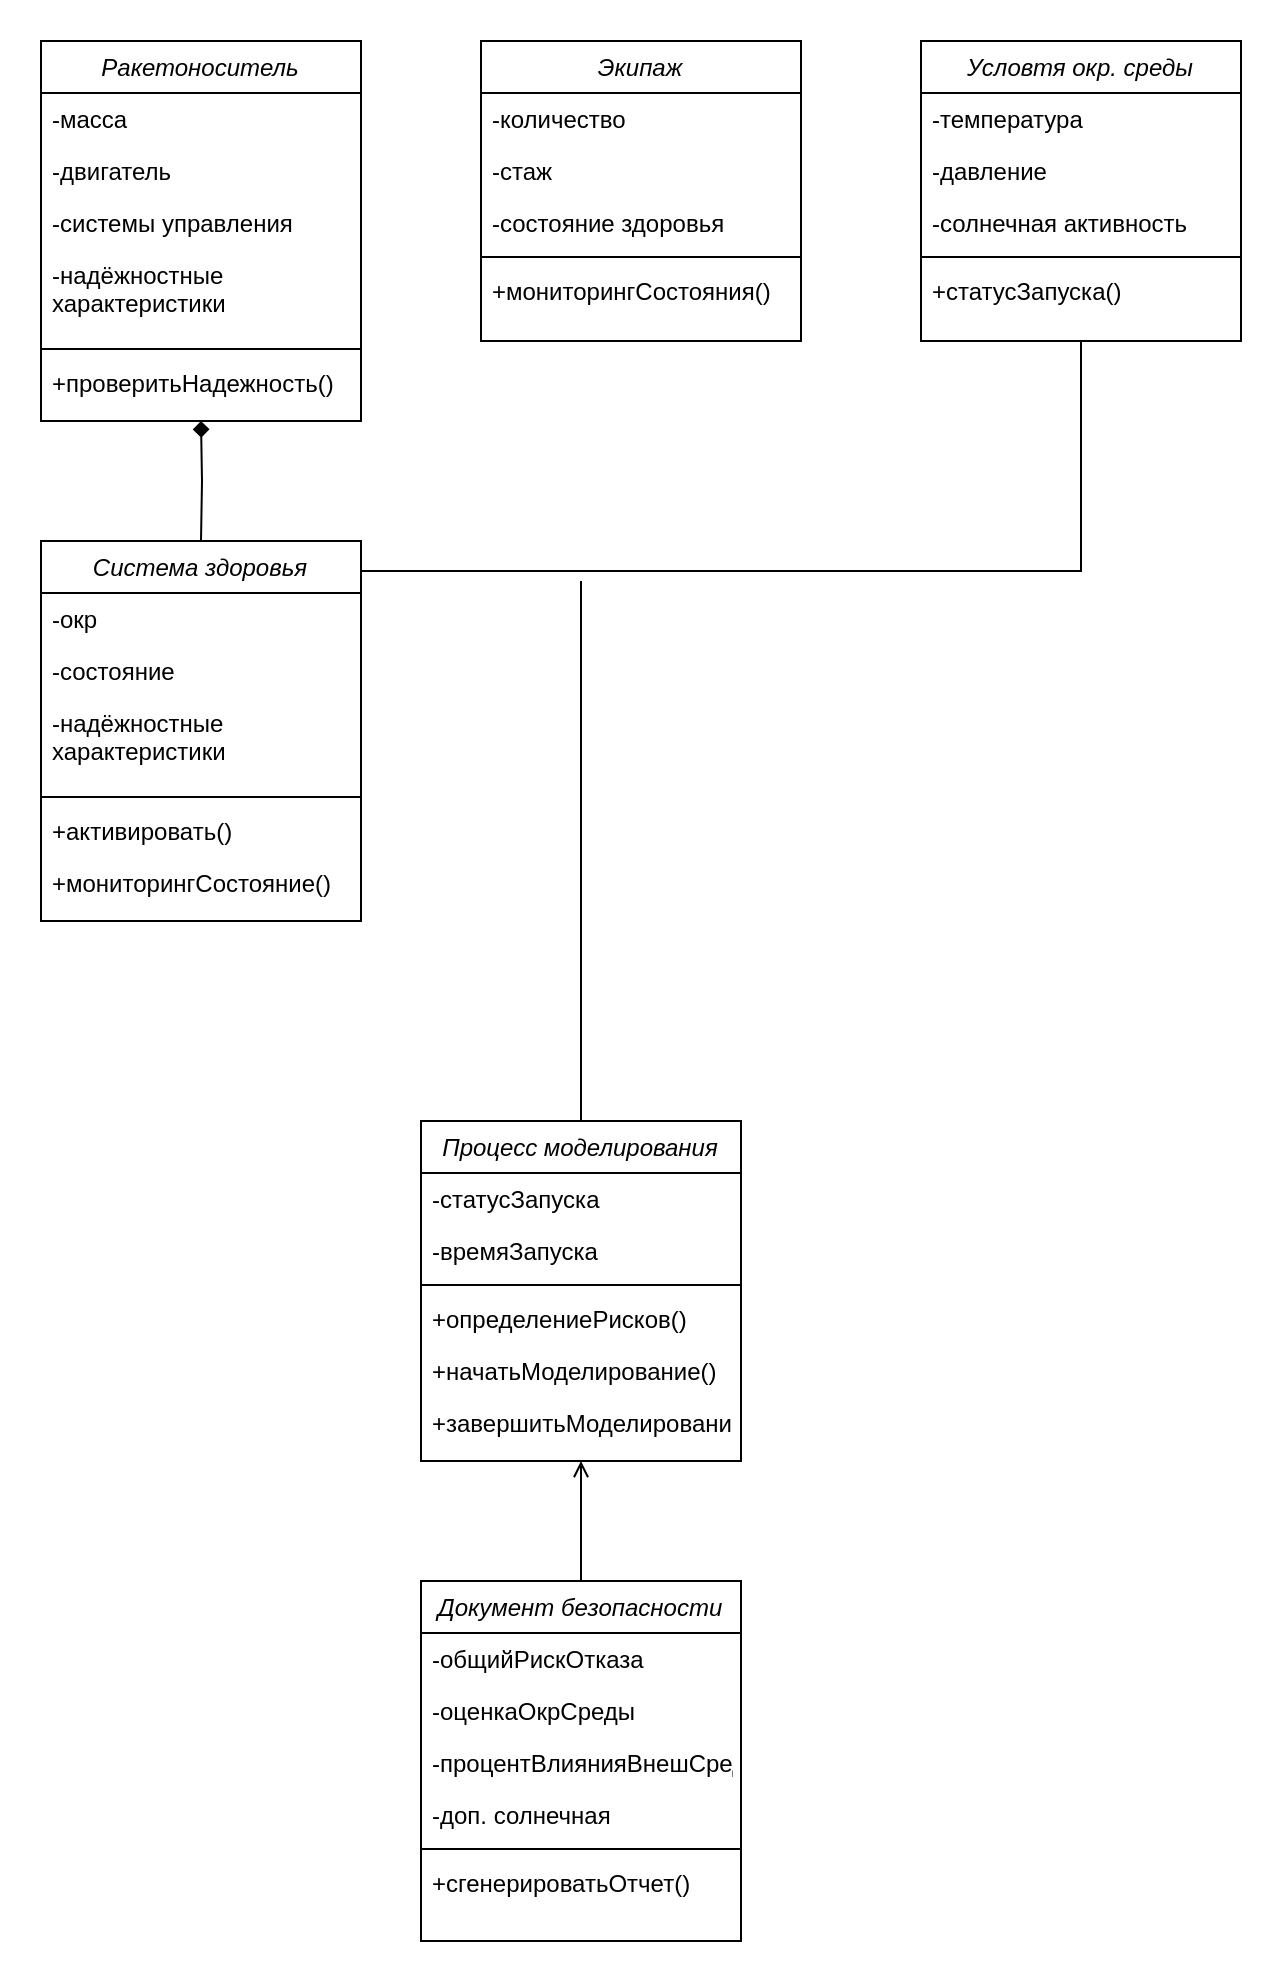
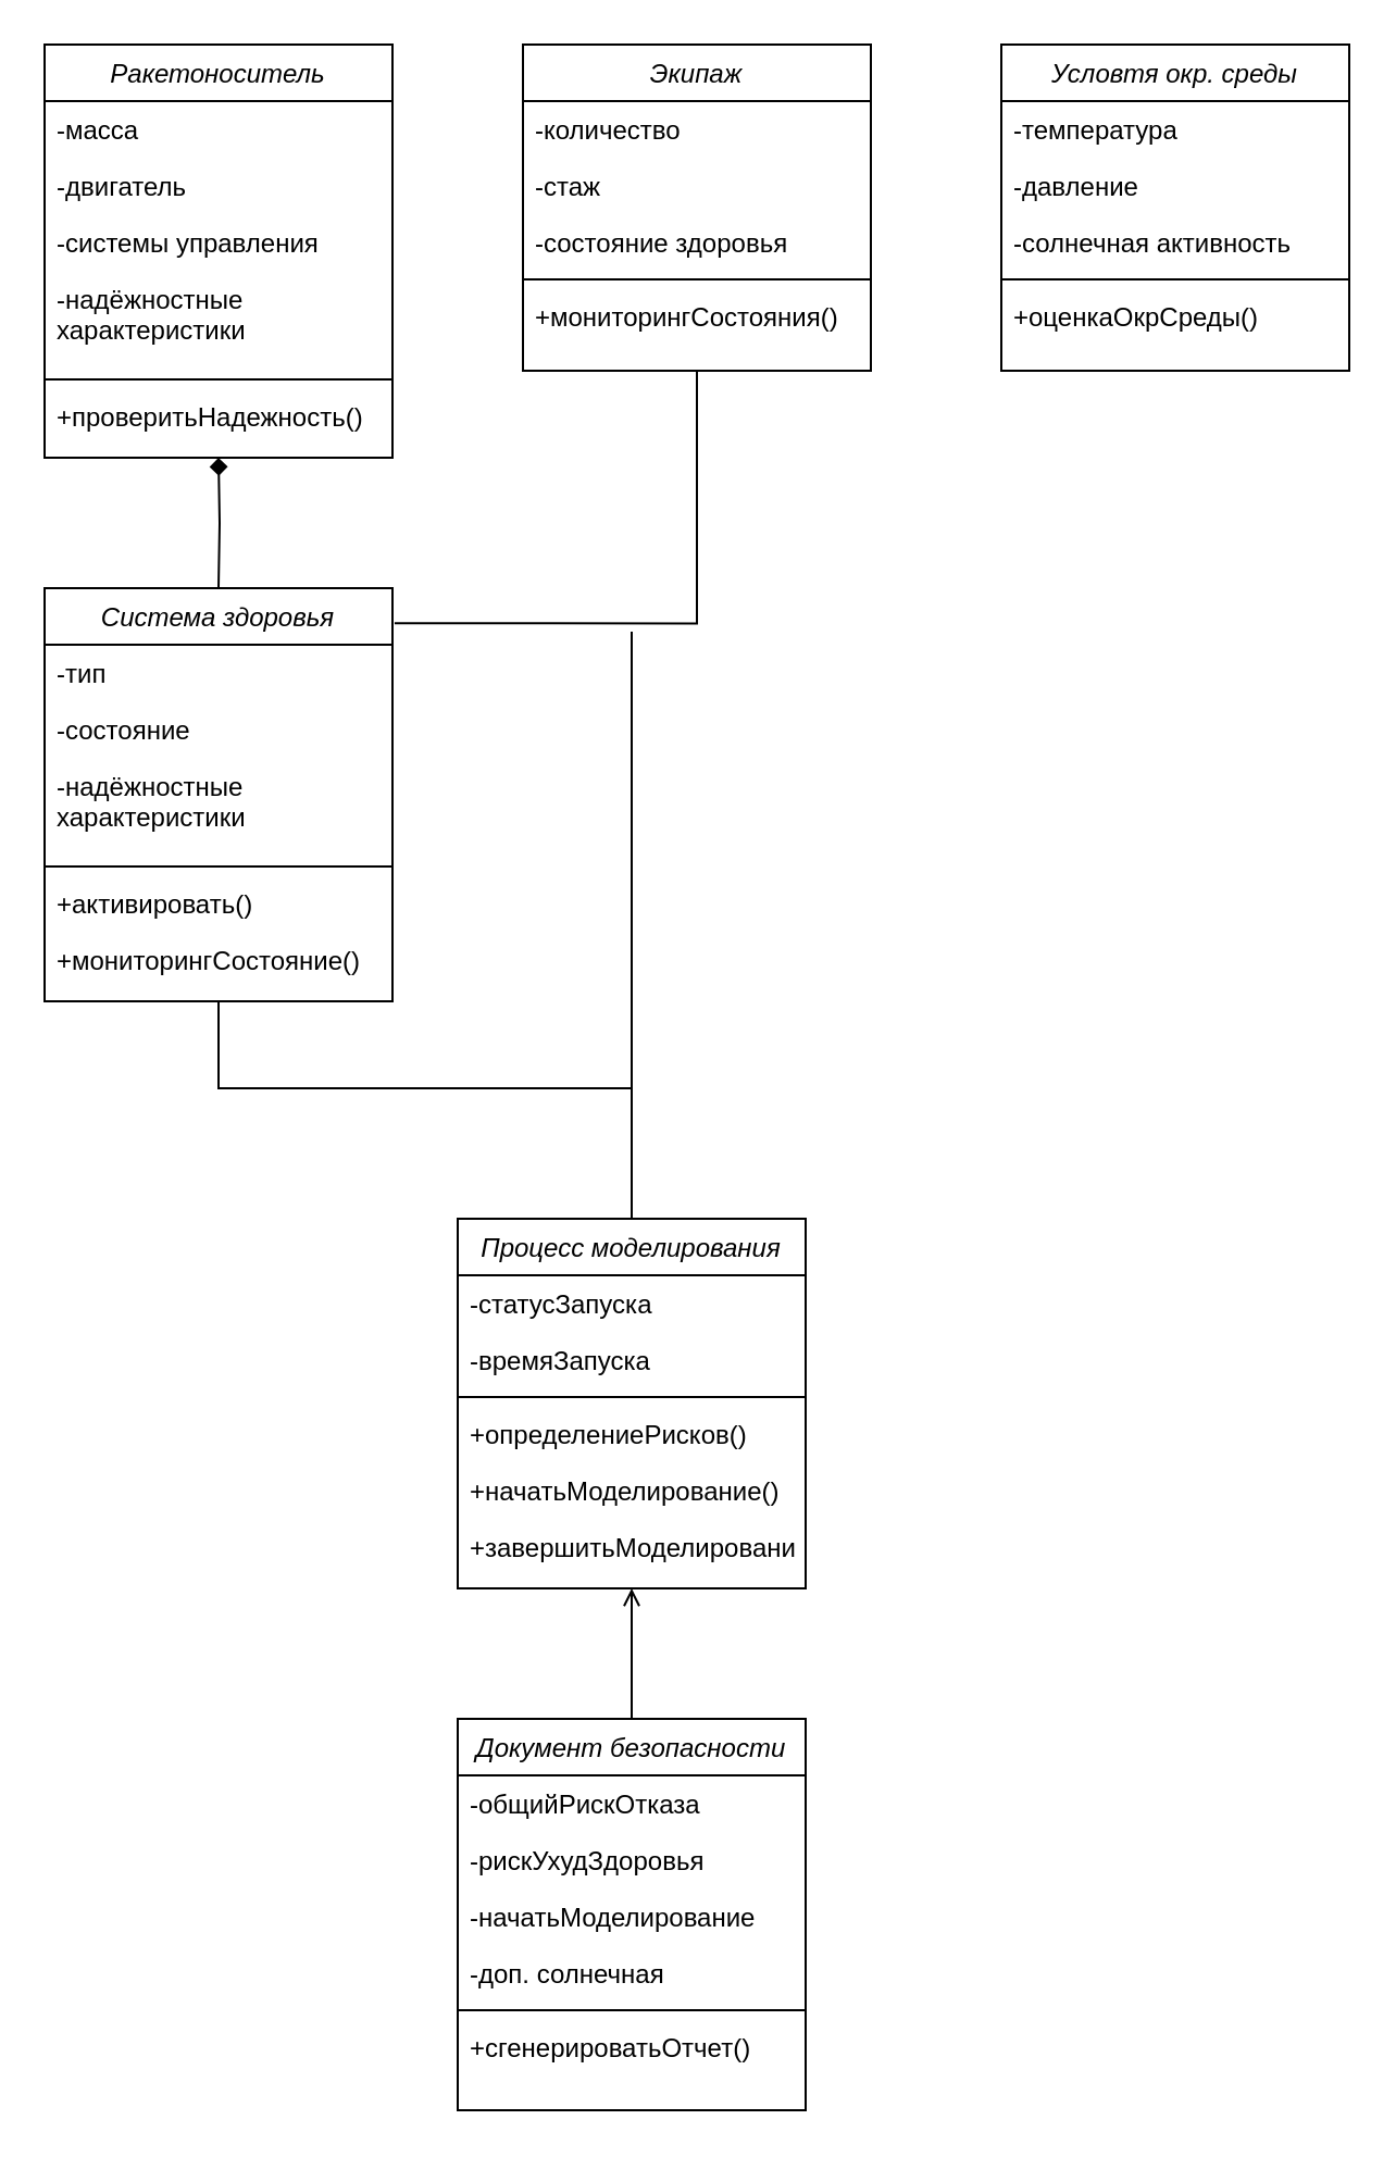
- <mxCell id="20" value="+статусЗапуска()  " style="text;align=left;verticalAlign=top;spacingLeft=4;spacingRight=4;overflow=hidden;rotatable=0;points=[[0,0.5],[1,0.5]];portConstraint=eastwest;" vertex="1" parent="15"><mxGeometry y="112" width="160" height="26" as="geometry" /></mxCell>
+ <mxCell id="20" value="+оценкаОкрСреды()  " style="text;align=left;verticalAlign=top;spacingLeft=4;spacingRight=4;overflow=hidden;rotatable=0;points=[[0,0.5],[1,0.5]];portConstraint=eastwest;" vertex="1" parent="15"><mxGeometry y="112" width="160" height="26" as="geometry" /></mxCell>
+ <mxCell id="47" style="edgeStyle=orthogonalEdgeStyle;rounded=0;orthogonalLoop=1;jettySize=auto;html=1;entryX=1.006;entryY=0.085;entryDx=0;entryDy=0;entryPerimeter=0;endArrow=none;endFill=0;" edge="1" parent="1" source="9" target="22"><mxGeometry relative="1" as="geometry"><Array as="points"><mxPoint x="320" y="286" /></Array></mxGeometry></mxCell>
- <mxCell id="46" style="edgeStyle=orthogonalEdgeStyle;rounded=0;orthogonalLoop=1;jettySize=auto;html=1;entryX=1.003;entryY=0.079;entryDx=0;entryDy=0;entryPerimeter=0;endArrow=none;endFill=0;" edge="1" parent="1" source="15" target="22"><mxGeometry relative="1" as="geometry"><Array as="points"><mxPoint x="540" y="285" /></Array></mxGeometry></mxCell>
- <mxCell id="23" value="-окр&#10;" style="text;align=left;verticalAlign=top;spacingLeft=4;spacingRight=4;overflow=hidden;rotatable=0;points=[[0,0.5],[1,0.5]];portConstraint=eastwest;" vertex="1" parent="22"><mxGeometry y="26" width="160" height="26" as="geometry" /></mxCell>
+ <mxCell id="23" value="-тип&#10;" style="text;align=left;verticalAlign=top;spacingLeft=4;spacingRight=4;overflow=hidden;rotatable=0;points=[[0,0.5],[1,0.5]];portConstraint=eastwest;" vertex="1" parent="22"><mxGeometry y="26" width="160" height="26" as="geometry" /></mxCell>
+ <mxCell id="21" style="edgeStyle=orthogonalEdgeStyle;rounded=0;orthogonalLoop=1;jettySize=auto;html=1;entryX=0.5;entryY=0;entryDx=0;entryDy=0;endArrow=none;endFill=0;" edge="1" parent="1" source="22" target="30"><mxGeometry relative="1" as="geometry"><Array as="points"><mxPoint x="100" y="500" /><mxPoint x="290" y="500" /></Array></mxGeometry></mxCell>
- <mxCell id="40" value="-оценкаОкрСреды" style="text;align=left;verticalAlign=top;spacingLeft=4;spacingRight=4;overflow=hidden;rotatable=0;points=[[0,0.5],[1,0.5]];portConstraint=eastwest;rounded=0;shadow=0;html=0;" vertex="1" parent="38"><mxGeometry y="52" width="160" height="26" as="geometry" /></mxCell>
+ <mxCell id="40" value="-рискУхудЗдоровья" style="text;align=left;verticalAlign=top;spacingLeft=4;spacingRight=4;overflow=hidden;rotatable=0;points=[[0,0.5],[1,0.5]];portConstraint=eastwest;rounded=0;shadow=0;html=0;" vertex="1" parent="38"><mxGeometry y="52" width="160" height="26" as="geometry" /></mxCell>
- <mxCell id="41" value="-процентВлиянияВнешСреды" style="text;align=left;verticalAlign=top;spacingLeft=4;spacingRight=4;overflow=hidden;rotatable=0;points=[[0,0.5],[1,0.5]];portConstraint=eastwest;rounded=0;shadow=0;html=0;" vertex="1" parent="38"><mxGeometry y="78" width="160" height="26" as="geometry" /></mxCell>
+ <mxCell id="41" value="-начатьМоделирование" style="text;align=left;verticalAlign=top;spacingLeft=4;spacingRight=4;overflow=hidden;rotatable=0;points=[[0,0.5],[1,0.5]];portConstraint=eastwest;rounded=0;shadow=0;html=0;" vertex="1" parent="38"><mxGeometry y="78" width="160" height="26" as="geometry" /></mxCell>
